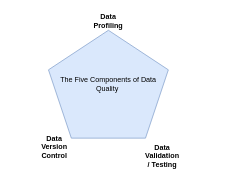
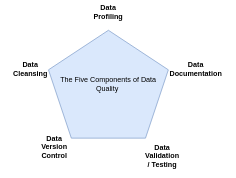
- <mxCell id="3" value="Data Profiling" style="text;html=1;strokeColor=none;fillColor=none;align=center;verticalAlign=middle;whiteSpace=wrap;rounded=0;fontStyle=1" vertex="1" parent="1"><mxGeometry x="150" y="20" width="60" height="30" as="geometry" /></mxCell>
+ <mxCell id="3" value="Data Profiling" style="text;html=1;strokeColor=none;fillColor=none;align=center;verticalAlign=middle;whiteSpace=wrap;rounded=0;fontStyle=1" vertex="1" parent="1"><mxGeometry x="150" y="5" width="60" height="30" as="geometry" /></mxCell>
+ <mxCell id="7" value="Data Cleansing" style="text;html=1;strokeColor=none;fillColor=none;align=center;verticalAlign=middle;whiteSpace=wrap;rounded=0;fontStyle=1" vertex="1" parent="1"><mxGeometry x="20" y="100" width="60" height="30" as="geometry" /></mxCell>
+ <mxCell id="4" value="Data Documentation" style="text;html=1;strokeColor=none;fillColor=none;align=center;verticalAlign=middle;whiteSpace=wrap;rounded=0;fontStyle=1" vertex="1" parent="1"><mxGeometry x="281" y="100" width="90" height="30" as="geometry" /></mxCell>
